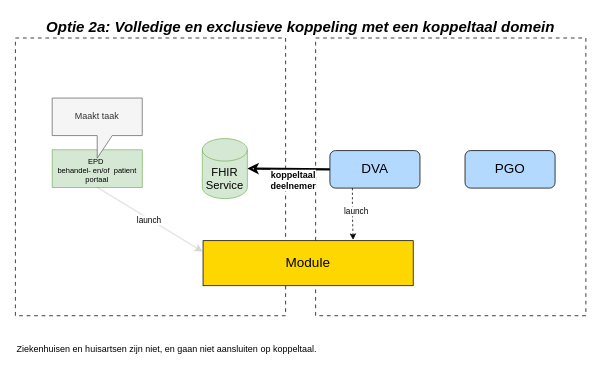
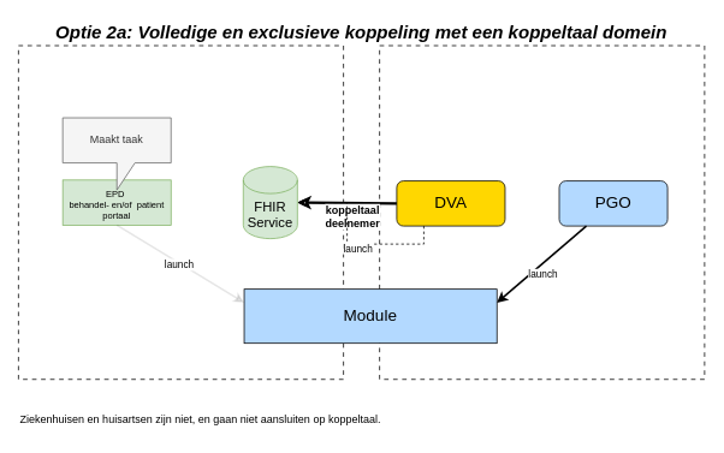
- <mxCell id="5" value="DVA" style="rounded=1;whiteSpace=wrap;html=1;fillColor=#B3D9FF;strokeColor=#000000;fontSize=18;arcSize=15;" parent="1" vertex="1"><mxGeometry x="439" y="200" width="120" height="50" as="geometry" /></mxCell>
+ <mxCell id="5" value="DVA" style="rounded=1;whiteSpace=wrap;html=1;fillColor=#ffd700;strokeColor=#000000;fontSize=18;arcSize=15;" parent="1" vertex="1"><mxGeometry x="439" y="200" width="120" height="50" as="geometry" /></mxCell>
+ <mxCell id="8" value="launch" style="rounded=0;orthogonalLoop=1;jettySize=auto;html=1;exitX=0.25;exitY=1;exitDx=0;exitDy=0;strokeColor=#000000;strokeWidth=2;fontSize=11;entryX=1;entryY=0.25;entryDx=0;entryDy=0;" parent="1" source="6" target="11" edge="1"><mxGeometry x="0.1" y="10" relative="1" as="geometry"><mxPoint as="offset" /><mxPoint x="619" y="320" as="targetPoint" /></mxGeometry></mxCell>
- <mxCell id="9" value="launch" style="rounded=0;orthogonalLoop=1;jettySize=auto;html=1;exitX=0.25;exitY=1;exitDx=0;exitDy=0;entryX=0.714;entryY=-0.017;entryDx=0;entryDy=0;strokeColor=#000000;dashed=1;dashPattern=3 3;fontSize=11;entryPerimeter=0;edgeStyle=orthogonalEdgeStyle;" parent="1" source="5" target="11" edge="1"><mxGeometry x="-0.1" y="5" relative="1" as="geometry"><mxPoint as="offset" /></mxGeometry></mxCell>
+ <mxCell id="9" value="launch" style="rounded=0;orthogonalLoop=1;jettySize=auto;html=1;exitX=0.25;exitY=1;exitDx=0;exitDy=0;strokeColor=#000000;dashed=1;dashPattern=3 3;fontSize=11;edgeStyle=orthogonalEdgeStyle;" parent="1" source="5" target="14" edge="1"><mxGeometry x="-0.1" y="5" relative="1" as="geometry"><mxPoint as="offset" /></mxGeometry></mxCell>
- <mxCell id="11" value="Module" style="rounded=0;whiteSpace=wrap;html=1;fillColor=#FFD700;strokeColor=#000000;fontSize=18;" parent="1" vertex="1"><mxGeometry x="270" y="320" width="280" height="60" as="geometry" /></mxCell>
+ <mxCell id="11" value="Module" style="rounded=0;whiteSpace=wrap;html=1;fillColor=#b3d9ff;strokeColor=#000000;fontSize=18;" parent="1" vertex="1"><mxGeometry x="270" y="320" width="280" height="60" as="geometry" /></mxCell>
